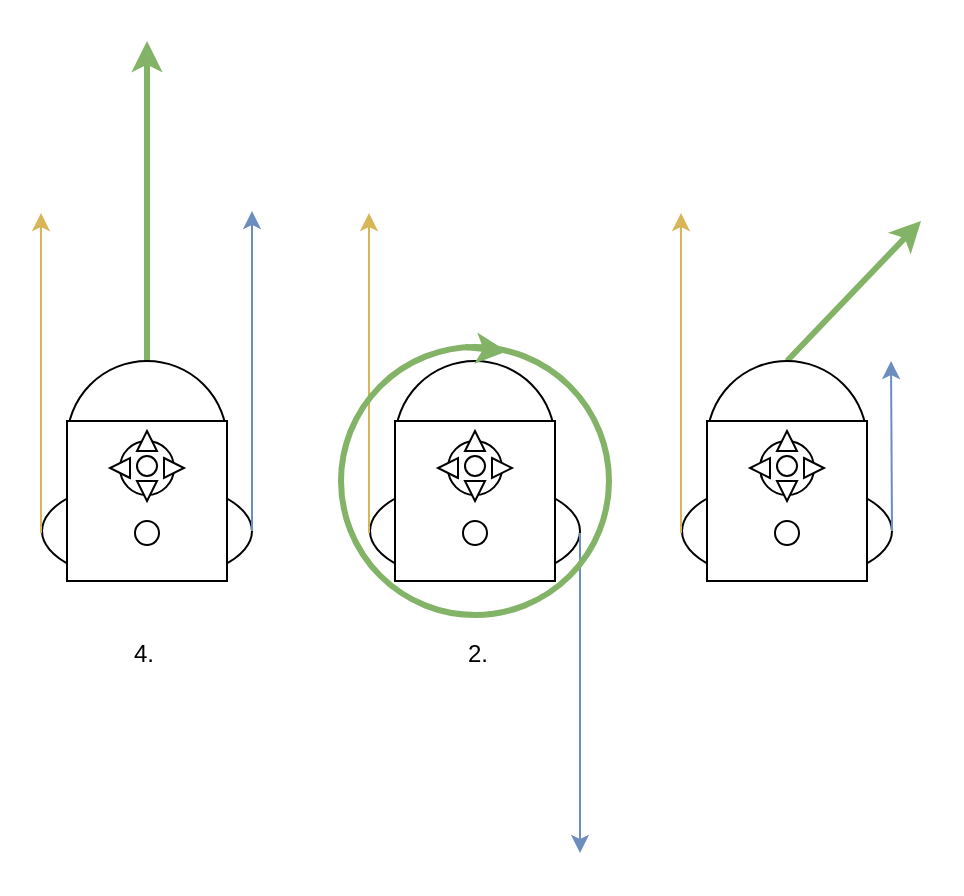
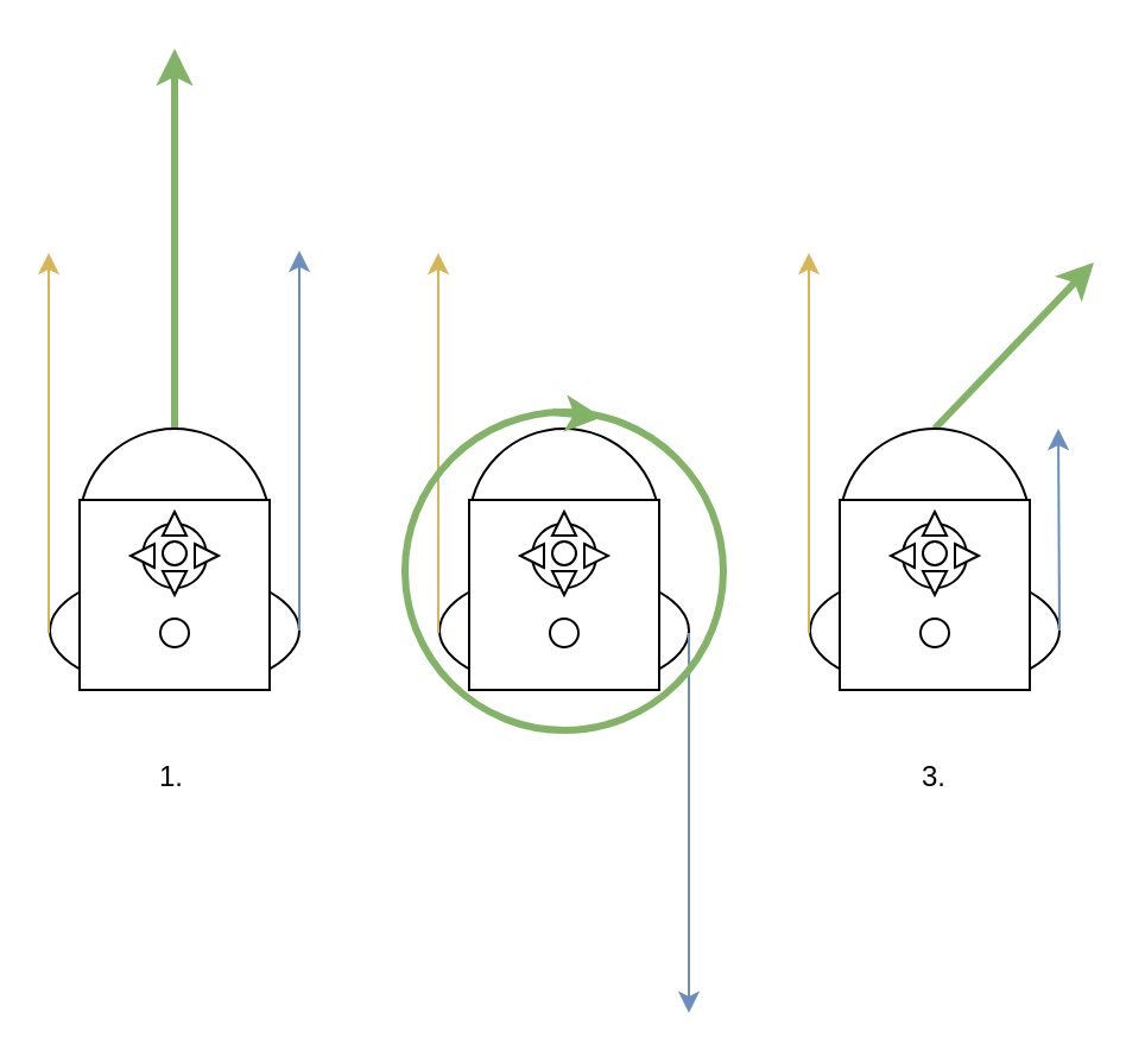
- <mxCell id="42" value="4." style="text;html=1;strokeColor=none;fillColor=none;align=center;verticalAlign=middle;whiteSpace=wrap;rounded=0;" vertex="1" parent="1"><mxGeometry x="51.5" y="317" width="40" height="20" as="geometry" /></mxCell>
+ <mxCell id="42" value="1." style="text;html=1;strokeColor=none;fillColor=none;align=center;verticalAlign=middle;whiteSpace=wrap;rounded=0;" vertex="1" parent="1"><mxGeometry x="51.5" y="317" width="40" height="20" as="geometry" /></mxCell>
- <mxCell id="43" value="2." style="text;html=1;strokeColor=none;fillColor=none;align=center;verticalAlign=middle;whiteSpace=wrap;rounded=0;" vertex="1" parent="1"><mxGeometry x="218.5" y="317" width="40" height="20" as="geometry" /></mxCell>
+ <mxCell id="44" value="3." style="text;html=1;strokeColor=none;fillColor=none;align=center;verticalAlign=middle;whiteSpace=wrap;rounded=0;" vertex="1" parent="1"><mxGeometry x="373" y="317" width="40" height="20" as="geometry" /></mxCell>
